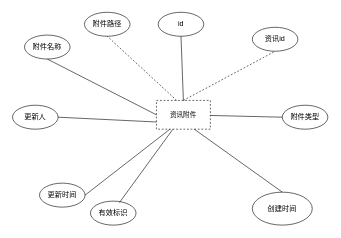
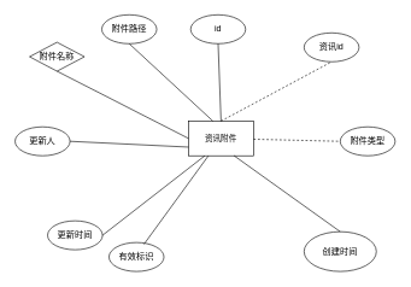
- <mxCell id="7" value="附件名称" style="ellipse;whiteSpace=wrap;html=1;" parent="1" vertex="1"><mxGeometry x="40" y="58" width="76" height="40" as="geometry" /></mxCell>
+ <mxCell id="7" value="附件名称" style="rhombus;whiteSpace=wrap;html=1;" parent="1" vertex="1"><mxGeometry x="40" y="58" width="76" height="40" as="geometry" /></mxCell>
- <mxCell id="10" value="" style="endArrow=none;html=1;exitX=0.375;exitY=0;exitDx=0;exitDy=0;entryX=0.5;entryY=1;entryDx=0;entryDy=0;exitPerimeter=0;dashed=1;" parent="1" source="2" target="9" edge="1"><mxGeometry width="50" height="50" relative="1" as="geometry"><mxPoint x="177" y="167" as="sourcePoint" /><mxPoint x="184" y="75" as="targetPoint" /></mxGeometry></mxCell>
+ <mxCell id="10" value="" style="endArrow=none;html=1;exitX=0.375;exitY=0;exitDx=0;exitDy=0;entryX=0.5;entryY=1;entryDx=0;entryDy=0;exitPerimeter=0;" parent="1" source="2" target="9" edge="1"><mxGeometry width="50" height="50" relative="1" as="geometry"><mxPoint x="177" y="167" as="sourcePoint" /><mxPoint x="184" y="75" as="targetPoint" /></mxGeometry></mxCell>
- <mxCell id="2" value="&lt;font style=&quot;font-size: 11px&quot;&gt;资讯附件&lt;/font&gt;" style="rounded=0;whiteSpace=wrap;html=1;dashed=1;" parent="1" vertex="1"><mxGeometry x="260" y="167" width="90" height="48" as="geometry" /></mxCell>
+ <mxCell id="2" value="&lt;font style=&quot;font-size: 11px&quot;&gt;资讯附件&lt;/font&gt;" style="rounded=0;whiteSpace=wrap;html=1;" parent="1" vertex="1"><mxGeometry x="260" y="167" width="90" height="48" as="geometry" /></mxCell>
- <mxCell id="12" value="" style="endArrow=none;html=1;entryX=0;entryY=0.5;entryDx=0;entryDy=0;" parent="1" source="2" target="11" edge="1"><mxGeometry width="50" height="50" relative="1" as="geometry"><mxPoint x="517" y="167" as="sourcePoint" /><mxPoint x="524" y="75" as="targetPoint" /></mxGeometry></mxCell>
+ <mxCell id="12" value="" style="endArrow=none;html=1;entryX=0;entryY=0.5;entryDx=0;entryDy=0;dashed=1;" parent="1" source="2" target="11" edge="1"><mxGeometry width="50" height="50" relative="1" as="geometry"><mxPoint x="517" y="167" as="sourcePoint" /><mxPoint x="524" y="75" as="targetPoint" /></mxGeometry></mxCell>
